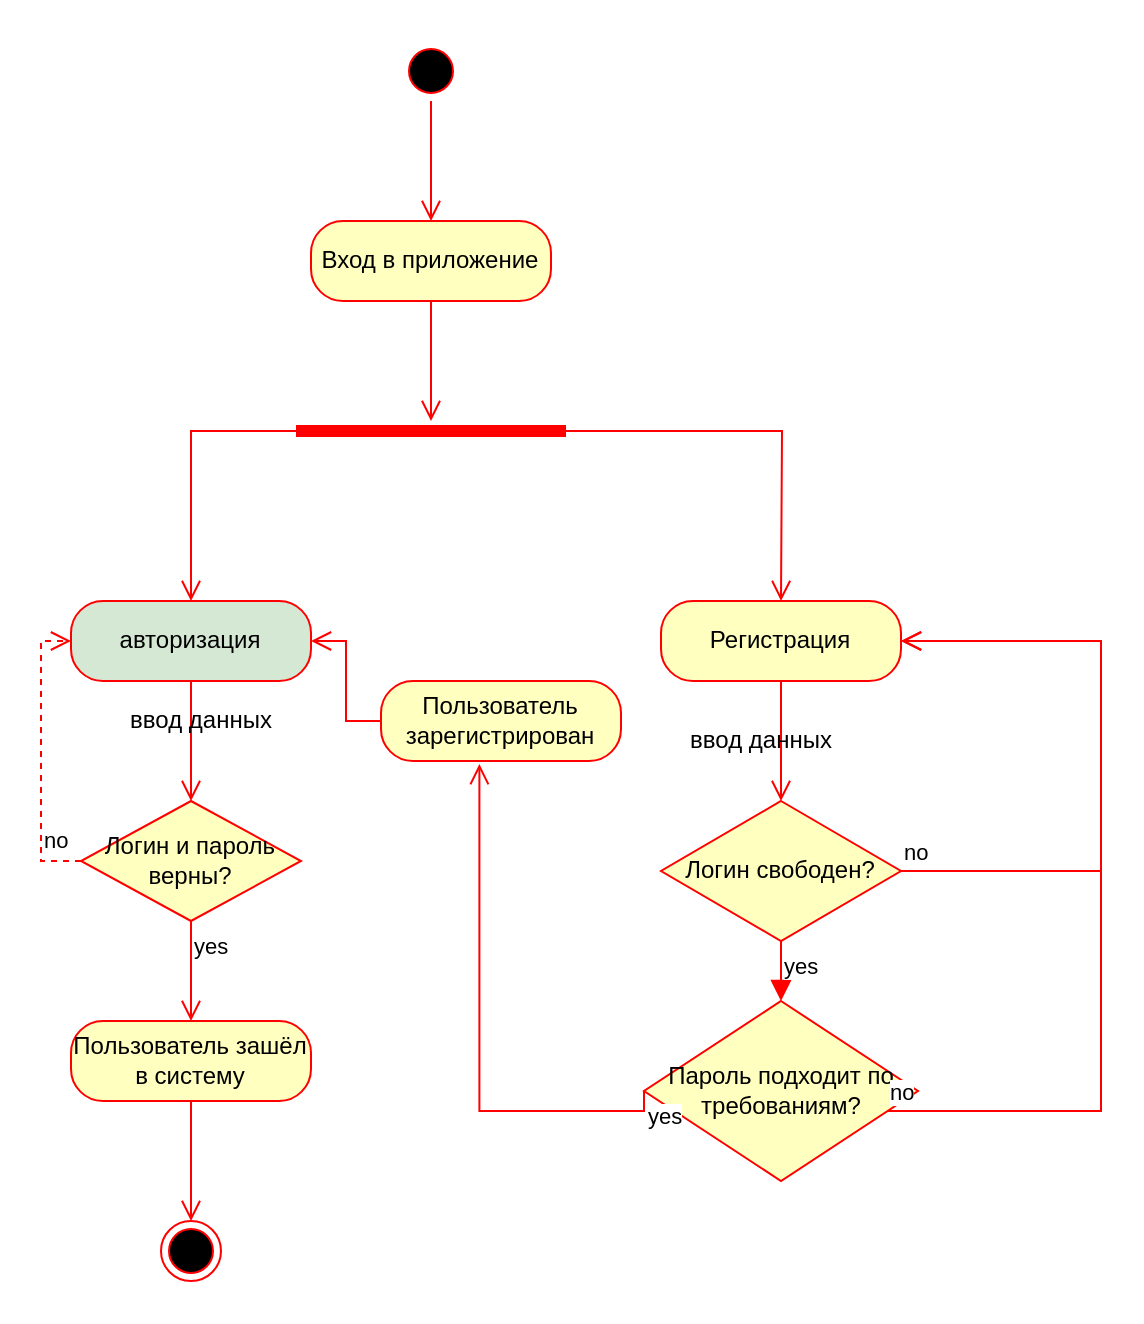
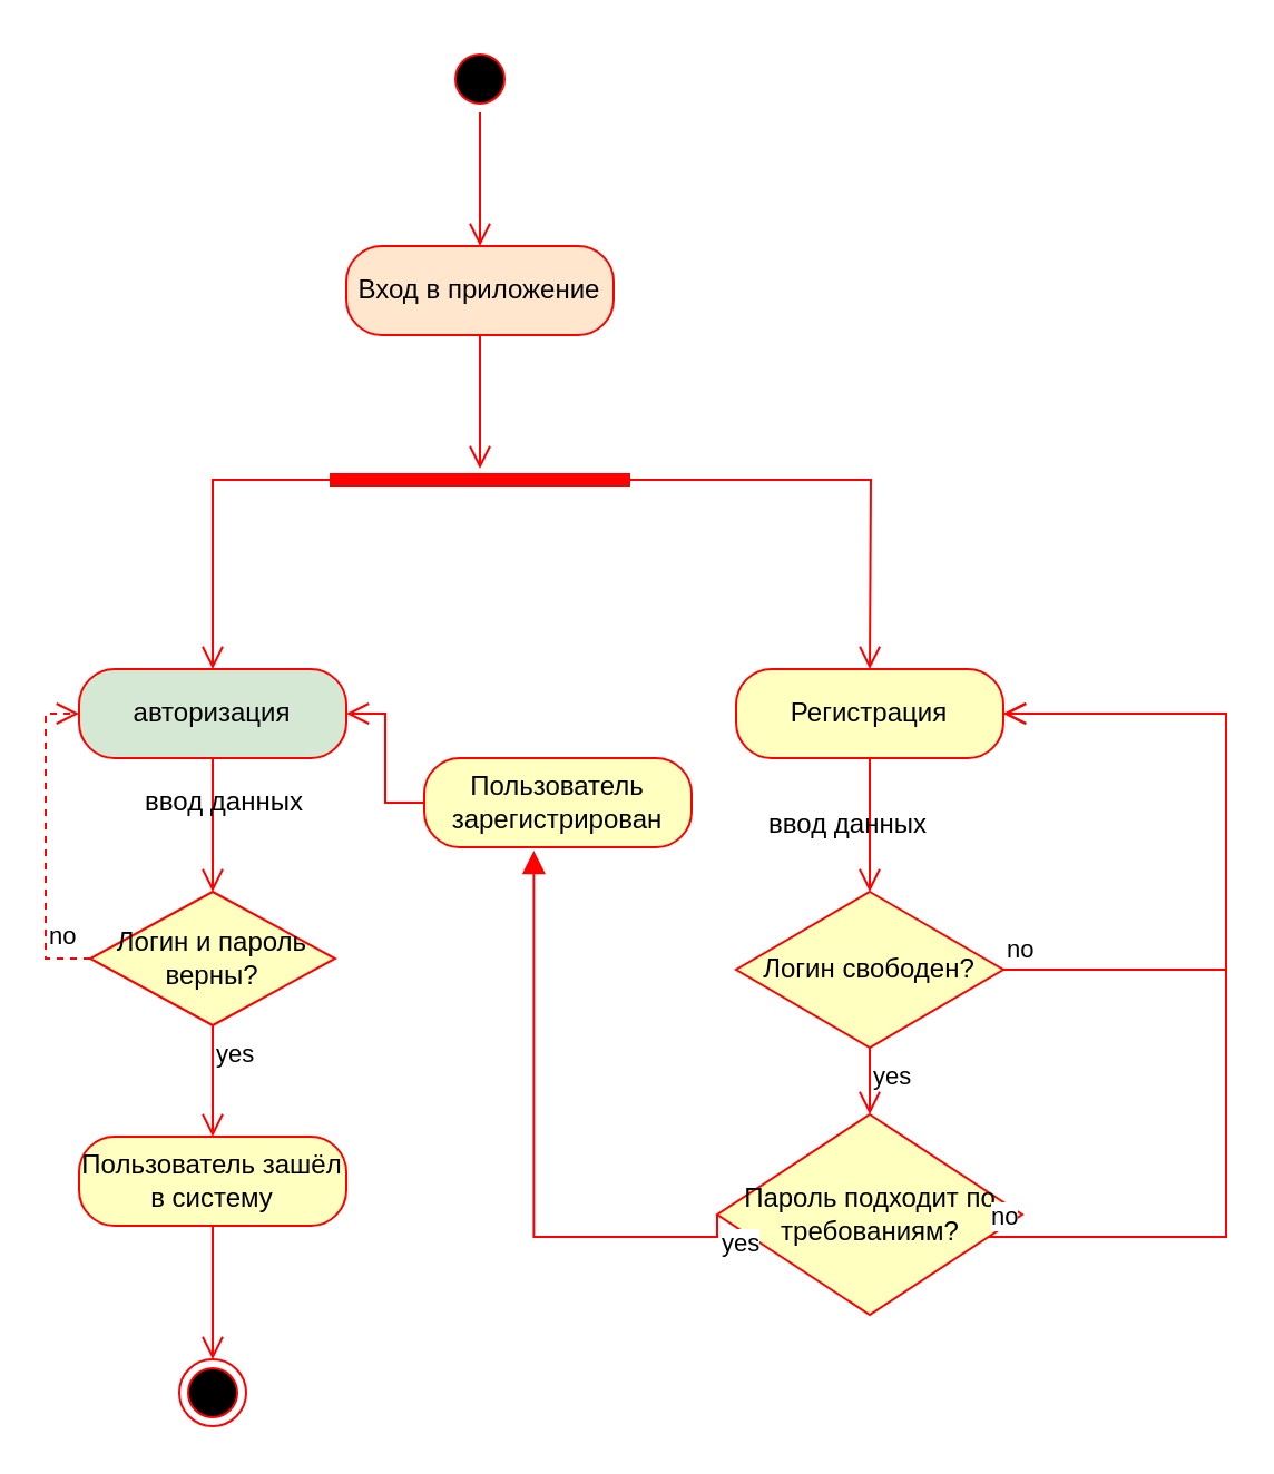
- <mxCell id="4" value="Вход в приложение" style="rounded=1;whiteSpace=wrap;html=1;arcSize=40;fontColor=#000000;fillColor=#ffffc0;strokeColor=#ff0000;" vertex="1" parent="1"><mxGeometry x="155" y="110" width="120" height="40" as="geometry" /></mxCell>
+ <mxCell id="4" value="Вход в приложение" style="rounded=1;whiteSpace=wrap;html=1;arcSize=40;fontColor=#000000;fillColor=#ffe6cc;strokeColor=#ff0000;" vertex="1" parent="1"><mxGeometry x="155" y="110" width="120" height="40" as="geometry" /></mxCell>
- <mxCell id="23" value="yes" style="edgeStyle=orthogonalEdgeStyle;html=1;align=left;verticalAlign=top;endArrow=open;endSize=8;strokeColor=#ff0000;rounded=0;exitX=0;exitY=0.5;exitDx=0;exitDy=0;entryX=0.41;entryY=1.039;entryDx=0;entryDy=0;entryPerimeter=0;" edge="1" source="21" parent="1" target="24"><mxGeometry x="-1" relative="1" as="geometry"><mxPoint x="390" y="650" as="targetPoint" /><Array as="points"><mxPoint x="239" y="555" /></Array></mxGeometry></mxCell>
+ <mxCell id="23" value="yes" style="edgeStyle=orthogonalEdgeStyle;html=1;align=left;verticalAlign=top;endArrow=block;endSize=8;strokeColor=#ff0000;rounded=0;exitX=0;exitY=0.5;exitDx=0;exitDy=0;entryX=0.41;entryY=1.039;entryDx=0;entryDy=0;entryPerimeter=0;" edge="1" source="21" parent="1" target="24"><mxGeometry x="-1" relative="1" as="geometry"><mxPoint x="390" y="650" as="targetPoint" /><Array as="points"><mxPoint x="239" y="555" /></Array></mxGeometry></mxCell>
- <mxCell id="18" value="yes" style="edgeStyle=orthogonalEdgeStyle;html=1;align=left;verticalAlign=top;endArrow=block;endSize=8;strokeColor=#ff0000;rounded=0;" edge="1" source="16" parent="1" target="21"><mxGeometry x="-1" relative="1" as="geometry"><mxPoint x="390" y="510" as="targetPoint" /><Array as="points" /></mxGeometry></mxCell>
+ <mxCell id="18" value="yes" style="edgeStyle=orthogonalEdgeStyle;html=1;align=left;verticalAlign=top;endArrow=open;endSize=8;strokeColor=#ff0000;rounded=0;" edge="1" source="16" parent="1" target="21"><mxGeometry x="-1" relative="1" as="geometry"><mxPoint x="390" y="510" as="targetPoint" /><Array as="points" /></mxGeometry></mxCell>
